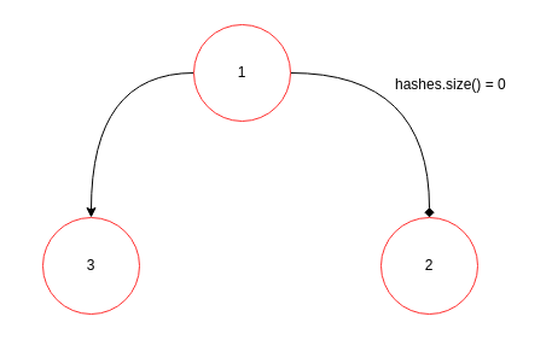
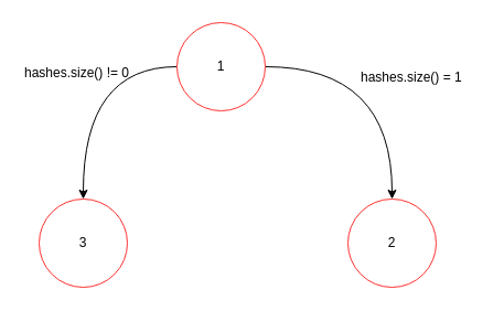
+ <mxCell id="8" value="hashes.size() != 0" style="text;html=1;resizable=0;points=[];autosize=1;align=left;verticalAlign=top;spacingTop=-4;" vertex="1" parent="1"><mxGeometry x="20" y="56" width="110" height="20" as="geometry" /></mxCell>
- <mxCell id="7" value="hashes.size() = 0" style="text;html=1;resizable=0;points=[];autosize=1;align=left;verticalAlign=top;spacingTop=-4;" vertex="1" parent="1"><mxGeometry x="325" y="60" width="110" height="20" as="geometry" /></mxCell>
+ <mxCell id="7" value="hashes.size() = 1" style="text;html=1;resizable=0;points=[];autosize=1;align=left;verticalAlign=top;spacingTop=-4;" vertex="1" parent="1"><mxGeometry x="325" y="60" width="110" height="20" as="geometry" /></mxCell>
- <mxCell id="3" style="edgeStyle=orthogonalEdgeStyle;curved=1;rounded=0;orthogonalLoop=1;jettySize=auto;html=1;exitX=1;exitY=0.5;exitDx=0;exitDy=0;entryX=0.5;entryY=0;entryDx=0;entryDy=0;endArrow=diamond;" edge="1" parent="1" source="4" target="6"><mxGeometry relative="1" as="geometry" /></mxCell>
+ <mxCell id="3" style="edgeStyle=orthogonalEdgeStyle;curved=1;rounded=0;orthogonalLoop=1;jettySize=auto;html=1;exitX=1;exitY=0.5;exitDx=0;exitDy=0;entryX=0.5;entryY=0;entryDx=0;entryDy=0;" edge="1" parent="1" source="4" target="6"><mxGeometry relative="1" as="geometry" /></mxCell>
